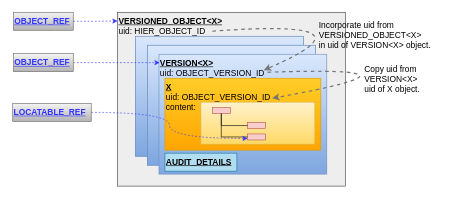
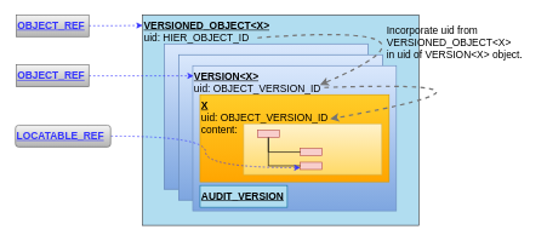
- <mxCell id="2" value="&lt;u&gt;&lt;b&gt;VERSIONED_OBJECT&amp;lt;X&amp;gt;&lt;/b&gt;&lt;/u&gt;&lt;br&gt;uid: HIER_OBJECT_ID" style="rounded=0;whiteSpace=wrap;html=1;fontSize=14;verticalAlign=top;align=left;fillColor=#eeeeee;strokeColor=#36393d;" parent="1" vertex="1"><mxGeometry x="195" y="20" width="380" height="290" as="geometry" /></mxCell>
+ <mxCell id="2" value="&lt;u&gt;&lt;b&gt;VERSIONED_OBJECT&amp;lt;X&amp;gt;&lt;/b&gt;&lt;/u&gt;&lt;br&gt;uid: HIER_OBJECT_ID" style="rounded=0;whiteSpace=wrap;html=1;fontSize=14;verticalAlign=top;align=left;fillColor=#b1ddf0;strokeColor=#36393d;" parent="1" vertex="1"><mxGeometry x="195" y="20" width="380" height="290" as="geometry" /></mxCell>
- <mxCell id="37" value="Copy uid from &lt;br&gt;VERSION&amp;lt;X&amp;gt;&lt;br&gt;uid of X object." style="text;html=1;resizable=0;points=[];autosize=1;align=left;verticalAlign=top;spacingTop=-4;fontSize=14;" parent="1" vertex="1"><mxGeometry x="605" y="104" width="110" height="50" as="geometry" /></mxCell>
- <mxCell id="39" value="LOCATABLE_REF" style="rounded=0;whiteSpace=wrap;html=1;fontSize=14;align=left;fillColor=#f5f5f5;strokeColor=#666666;fontStyle=5;gradientColor=#b3b3b3;fontColor=#3333FF;" parent="1" vertex="1"><mxGeometry x="20" y="172" width="131" height="30" as="geometry" /></mxCell>
+ <mxCell id="39" value="LOCATABLE_REF" style="whiteSpace=wrap;html=1;fontSize=14;align=left;fillColor=#f5f5f5;strokeColor=#666666;fontStyle=5;gradientColor=#b3b3b3;fontColor=#3333FF;rounded=1;" parent="1" vertex="1"><mxGeometry x="20" y="172" width="131" height="30" as="geometry" /></mxCell>
- <mxCell id="24" value="&lt;b&gt;&lt;u&gt;AUDIT_DETAILS&lt;/u&gt;&lt;/b&gt;" style="rounded=0;whiteSpace=wrap;html=1;fontSize=14;verticalAlign=top;align=left;fillColor=#b1ddf0;strokeColor=#10739e;" parent="21" vertex="1"><mxGeometry x="10" y="165" width="120" height="30" as="geometry" /></mxCell>
+ <mxCell id="24" value="&lt;b&gt;&lt;u&gt;AUDIT_VERSION&lt;/u&gt;&lt;/b&gt;" style="rounded=0;whiteSpace=wrap;html=1;fontSize=14;verticalAlign=top;align=left;fillColor=#b1ddf0;strokeColor=#10739e;" parent="21" vertex="1"><mxGeometry x="10" y="165" width="120" height="30" as="geometry" /></mxCell>
